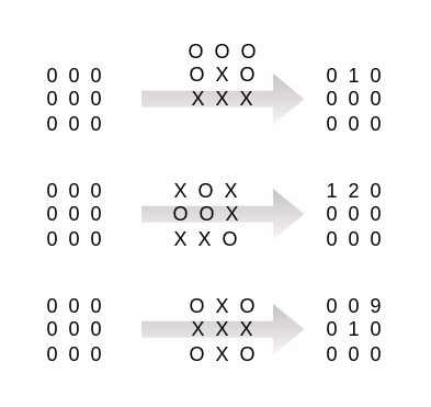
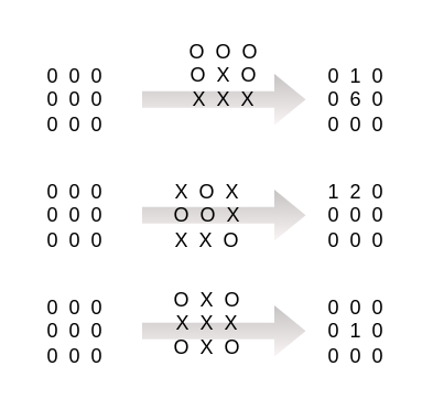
- <mxCell id="5" value="0&amp;nbsp; 1&amp;nbsp; 0&lt;div&gt;0&amp;nbsp; 0&amp;nbsp; 0&lt;/div&gt;&lt;div&gt;0&amp;nbsp; 0&amp;nbsp; 0&lt;/div&gt;" style="text;strokeColor=none;align=center;fillColor=none;html=1;verticalAlign=middle;whiteSpace=wrap;rounded=0;shadow=0;" parent="1" vertex="1"><mxGeometry x="190" y="35" width="50" height="50" as="geometry" /></mxCell>
+ <mxCell id="5" value="0&amp;nbsp; 1&amp;nbsp; 0&lt;div&gt;0&amp;nbsp; 6&amp;nbsp; 0&lt;/div&gt;&lt;div&gt;0&amp;nbsp; 0&amp;nbsp; 0&lt;/div&gt;" style="text;strokeColor=none;align=center;fillColor=none;html=1;verticalAlign=middle;whiteSpace=wrap;rounded=0;shadow=0;" parent="1" vertex="1"><mxGeometry x="190" y="35" width="50" height="50" as="geometry" /></mxCell>
- <mxCell id="12" value="O&amp;nbsp; X&amp;nbsp; O&lt;br&gt;&lt;div&gt;&lt;span style=&quot;background-color: initial;&quot;&gt;X&lt;/span&gt;&amp;nbsp; X&amp;nbsp;&amp;nbsp;&lt;span style=&quot;background-color: initial;&quot;&gt;X&lt;/span&gt;&lt;/div&gt;&lt;div&gt;&lt;span style=&quot;background-color: initial;&quot;&gt;O&lt;/span&gt;&amp;nbsp; X&amp;nbsp;&amp;nbsp;&lt;span style=&quot;background-color: initial;&quot;&gt;O&lt;/span&gt;&lt;/div&gt;" style="text;strokeColor=none;align=center;fillColor=none;html=1;verticalAlign=middle;whiteSpace=wrap;rounded=0;shadow=0;" vertex="1" parent="1"><mxGeometry x="110" y="175" width="50" height="50" as="geometry" /></mxCell>
+ <mxCell id="12" value="O&amp;nbsp; X&amp;nbsp; O&lt;br&gt;&lt;div&gt;&lt;span style=&quot;background-color: initial;&quot;&gt;X&lt;/span&gt;&amp;nbsp; X&amp;nbsp;&amp;nbsp;&lt;span style=&quot;background-color: initial;&quot;&gt;X&lt;/span&gt;&lt;/div&gt;&lt;div&gt;&lt;span style=&quot;background-color: initial;&quot;&gt;O&lt;/span&gt;&amp;nbsp; X&amp;nbsp;&amp;nbsp;&lt;span style=&quot;background-color: initial;&quot;&gt;O&lt;/span&gt;&lt;/div&gt;" style="text;strokeColor=none;align=center;fillColor=none;html=1;verticalAlign=middle;whiteSpace=wrap;rounded=0;shadow=0;" vertex="1" parent="1"><mxGeometry x="100" y="170" width="50" height="50" as="geometry" /></mxCell>
- <mxCell id="13" value="0&amp;nbsp; 0&amp;nbsp; 9&lt;div&gt;0&amp;nbsp; 1&amp;nbsp; 0&lt;/div&gt;&lt;div&gt;0&amp;nbsp; 0&amp;nbsp; 0&lt;/div&gt;" style="text;strokeColor=none;align=center;fillColor=none;html=1;verticalAlign=middle;whiteSpace=wrap;rounded=0;shadow=0;" vertex="1" parent="1"><mxGeometry x="190" y="175" width="50" height="50" as="geometry" /></mxCell>
+ <mxCell id="13" value="0&amp;nbsp; 0&amp;nbsp; 0&lt;div&gt;0&amp;nbsp; 1&amp;nbsp; 0&lt;/div&gt;&lt;div&gt;0&amp;nbsp; 0&amp;nbsp; 0&lt;/div&gt;" style="text;strokeColor=none;align=center;fillColor=none;html=1;verticalAlign=middle;whiteSpace=wrap;rounded=0;shadow=0;" vertex="1" parent="1"><mxGeometry x="190" y="175" width="50" height="50" as="geometry" /></mxCell>
